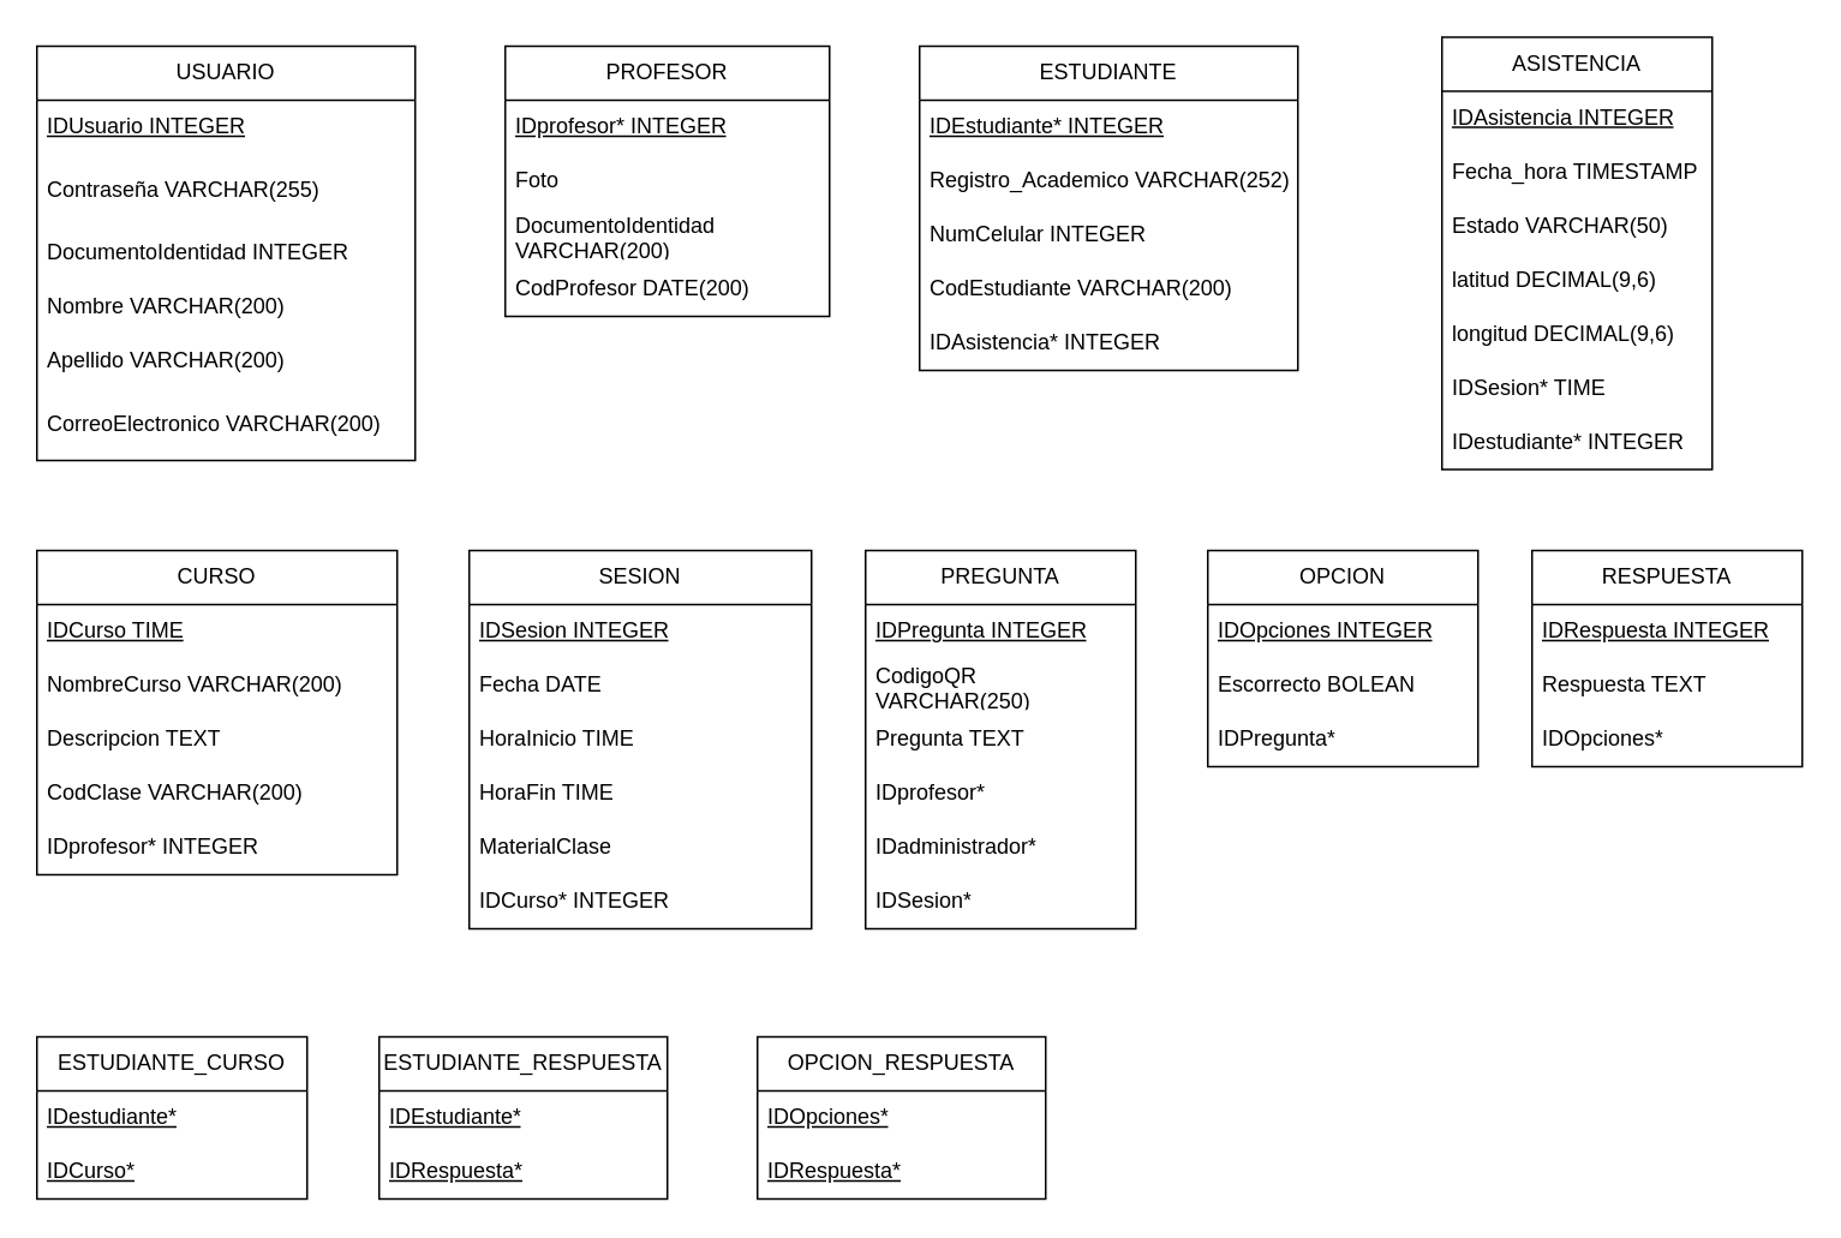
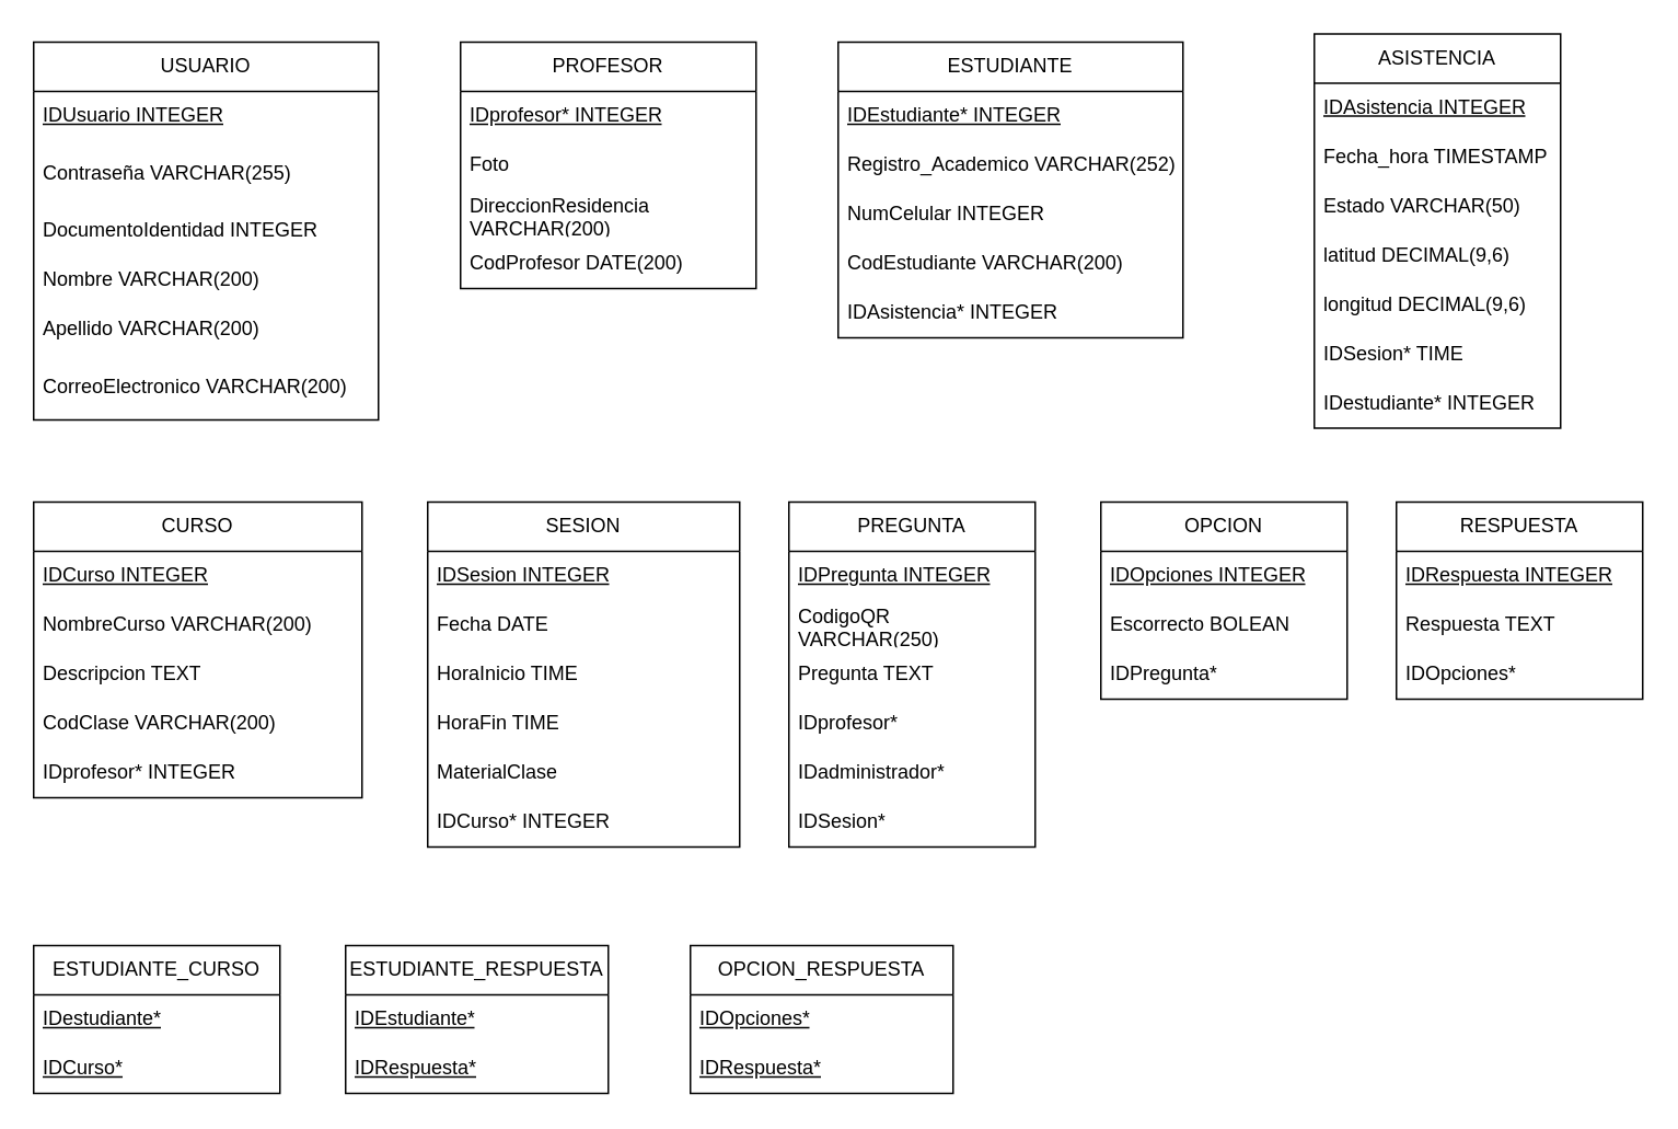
- <mxCell id="12" value="DocumentoIdentidad VARCHAR(200)" style="text;strokeColor=none;fillColor=none;align=left;verticalAlign=middle;spacingLeft=4;spacingRight=4;overflow=hidden;points=[[0,0.5],[1,0.5]];portConstraint=eastwest;rotatable=0;whiteSpace=wrap;html=1;" parent="9" vertex="1"><mxGeometry y="90" width="180" height="30" as="geometry" /></mxCell>
+ <mxCell id="12" value="DireccionResidencia VARCHAR(200)" style="text;strokeColor=none;fillColor=none;align=left;verticalAlign=middle;spacingLeft=4;spacingRight=4;overflow=hidden;points=[[0,0.5],[1,0.5]];portConstraint=eastwest;rotatable=0;whiteSpace=wrap;html=1;" parent="9" vertex="1"><mxGeometry y="90" width="180" height="30" as="geometry" /></mxCell>
- <mxCell id="21" value="&lt;u&gt;IDCurso TIME&lt;/u&gt;" style="text;strokeColor=none;fillColor=none;align=left;verticalAlign=middle;spacingLeft=4;spacingRight=4;overflow=hidden;points=[[0,0.5],[1,0.5]];portConstraint=eastwest;rotatable=0;whiteSpace=wrap;html=1;" parent="20" vertex="1"><mxGeometry y="30" width="200" height="30" as="geometry" /></mxCell>
+ <mxCell id="21" value="&lt;u&gt;IDCurso INTEGER&lt;/u&gt;" style="text;strokeColor=none;fillColor=none;align=left;verticalAlign=middle;spacingLeft=4;spacingRight=4;overflow=hidden;points=[[0,0.5],[1,0.5]];portConstraint=eastwest;rotatable=0;whiteSpace=wrap;html=1;" parent="20" vertex="1"><mxGeometry y="30" width="200" height="30" as="geometry" /></mxCell>
